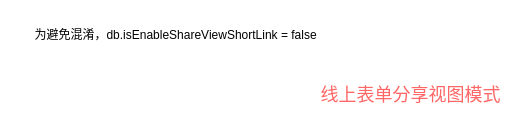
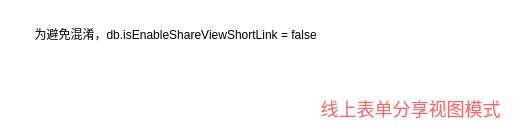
- <mxCell id="3" value="线上表单分享视图模式" style="text;html=1;align=center;verticalAlign=middle;resizable=0;points=[];autosize=1;strokeColor=none;fillColor=none;fontColor=#FF6666;fontSize=18;" vertex="1" parent="1"><mxGeometry x="310" y="75" width="200" height="40" as="geometry" /></mxCell>
+ <mxCell id="3" value="线上表单分享视图模式" style="text;html=1;align=center;verticalAlign=middle;resizable=0;points=[];autosize=1;strokeColor=none;fillColor=none;fontColor=#FF6666;fontSize=18;" vertex="1" parent="1"><mxGeometry x="310" y="90" width="200" height="40" as="geometry" /></mxCell>
